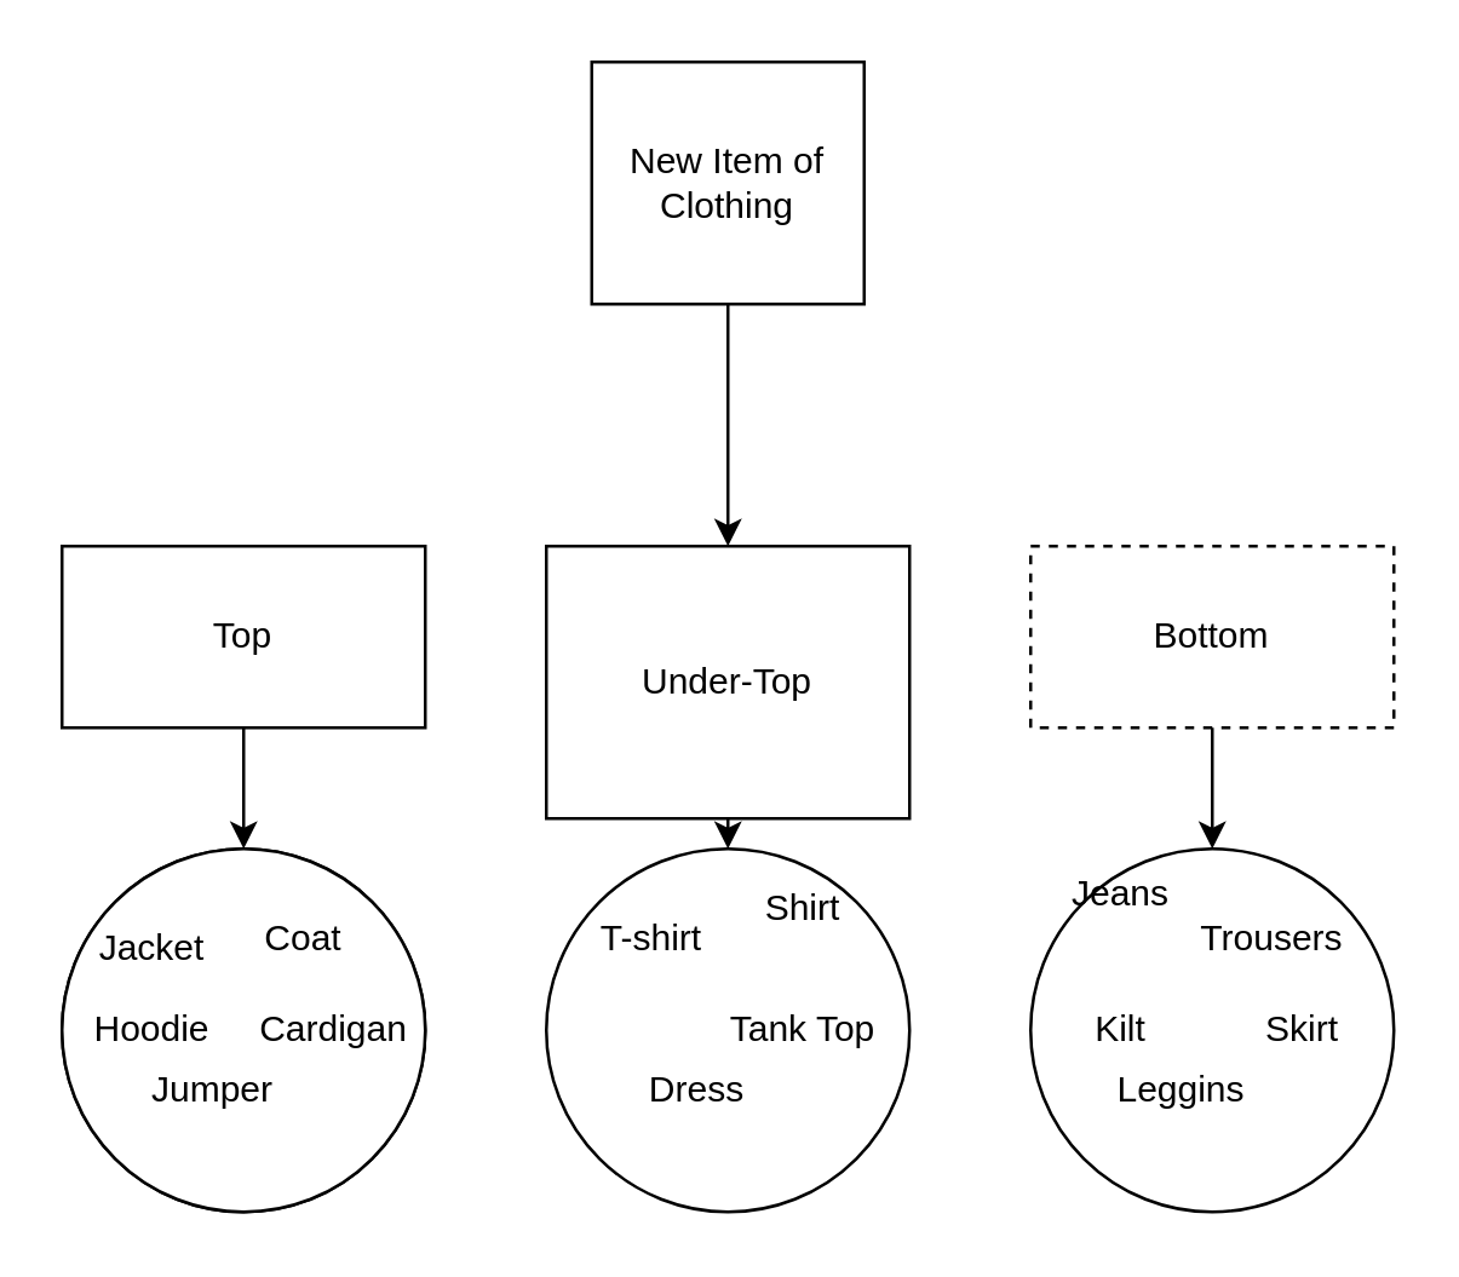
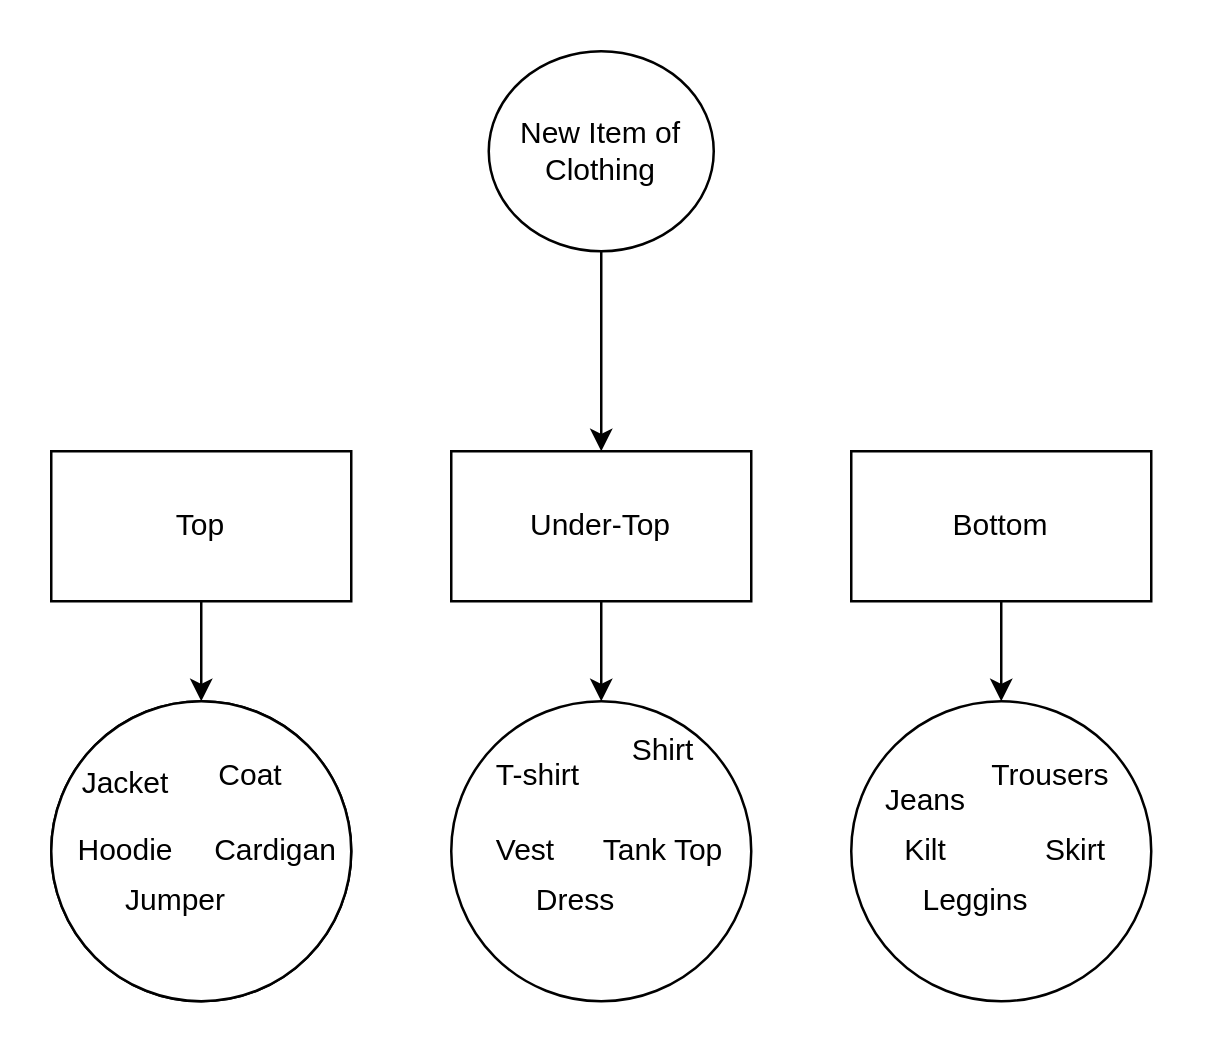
- <mxCell id="6" value="New Item of Clothing" style="whiteSpace=wrap;html=1;rounded=0;" vertex="1" parent="1"><mxGeometry x="195" y="20" width="90" height="80" as="geometry" /></mxCell>
+ <mxCell id="6" value="New Item of Clothing" style="ellipse;whiteSpace=wrap;html=1;" vertex="1" parent="1"><mxGeometry x="195" y="20" width="90" height="80" as="geometry" /></mxCell>
- <mxCell id="4" value="Bottom" style="rounded=0;whiteSpace=wrap;html=1;dashed=1;" vertex="1" parent="1"><mxGeometry x="340" y="180" width="120" height="60" as="geometry" /></mxCell>
+ <mxCell id="4" value="Bottom" style="rounded=0;whiteSpace=wrap;html=1;" vertex="1" parent="1"><mxGeometry x="340" y="180" width="120" height="60" as="geometry" /></mxCell>
- <mxCell id="5" value="Under-Top" style="rounded=0;whiteSpace=wrap;html=1;" vertex="1" parent="1"><mxGeometry x="180" y="180" width="120" height="90" as="geometry" /></mxCell>
+ <mxCell id="5" value="Under-Top" style="rounded=0;whiteSpace=wrap;html=1;" vertex="1" parent="1"><mxGeometry x="180" y="180" width="120" height="60" as="geometry" /></mxCell>
- <mxCell id="27" value="Jeans" style="text;html=1;strokeColor=none;fillColor=none;align=center;verticalAlign=middle;whiteSpace=wrap;rounded=0;" vertex="1" parent="1"><mxGeometry x="350" y="285" width="40" height="20" as="geometry" /></mxCell>
+ <mxCell id="27" value="Jeans" style="text;html=1;strokeColor=none;fillColor=none;align=center;verticalAlign=middle;whiteSpace=wrap;rounded=0;" vertex="1" parent="1"><mxGeometry x="350" y="310" width="40" height="20" as="geometry" /></mxCell>
+ <mxCell id="22" value="Vest" style="text;html=1;strokeColor=none;fillColor=none;align=center;verticalAlign=middle;whiteSpace=wrap;rounded=0;" vertex="1" parent="1"><mxGeometry x="190" y="330" width="40" height="20" as="geometry" /></mxCell>
